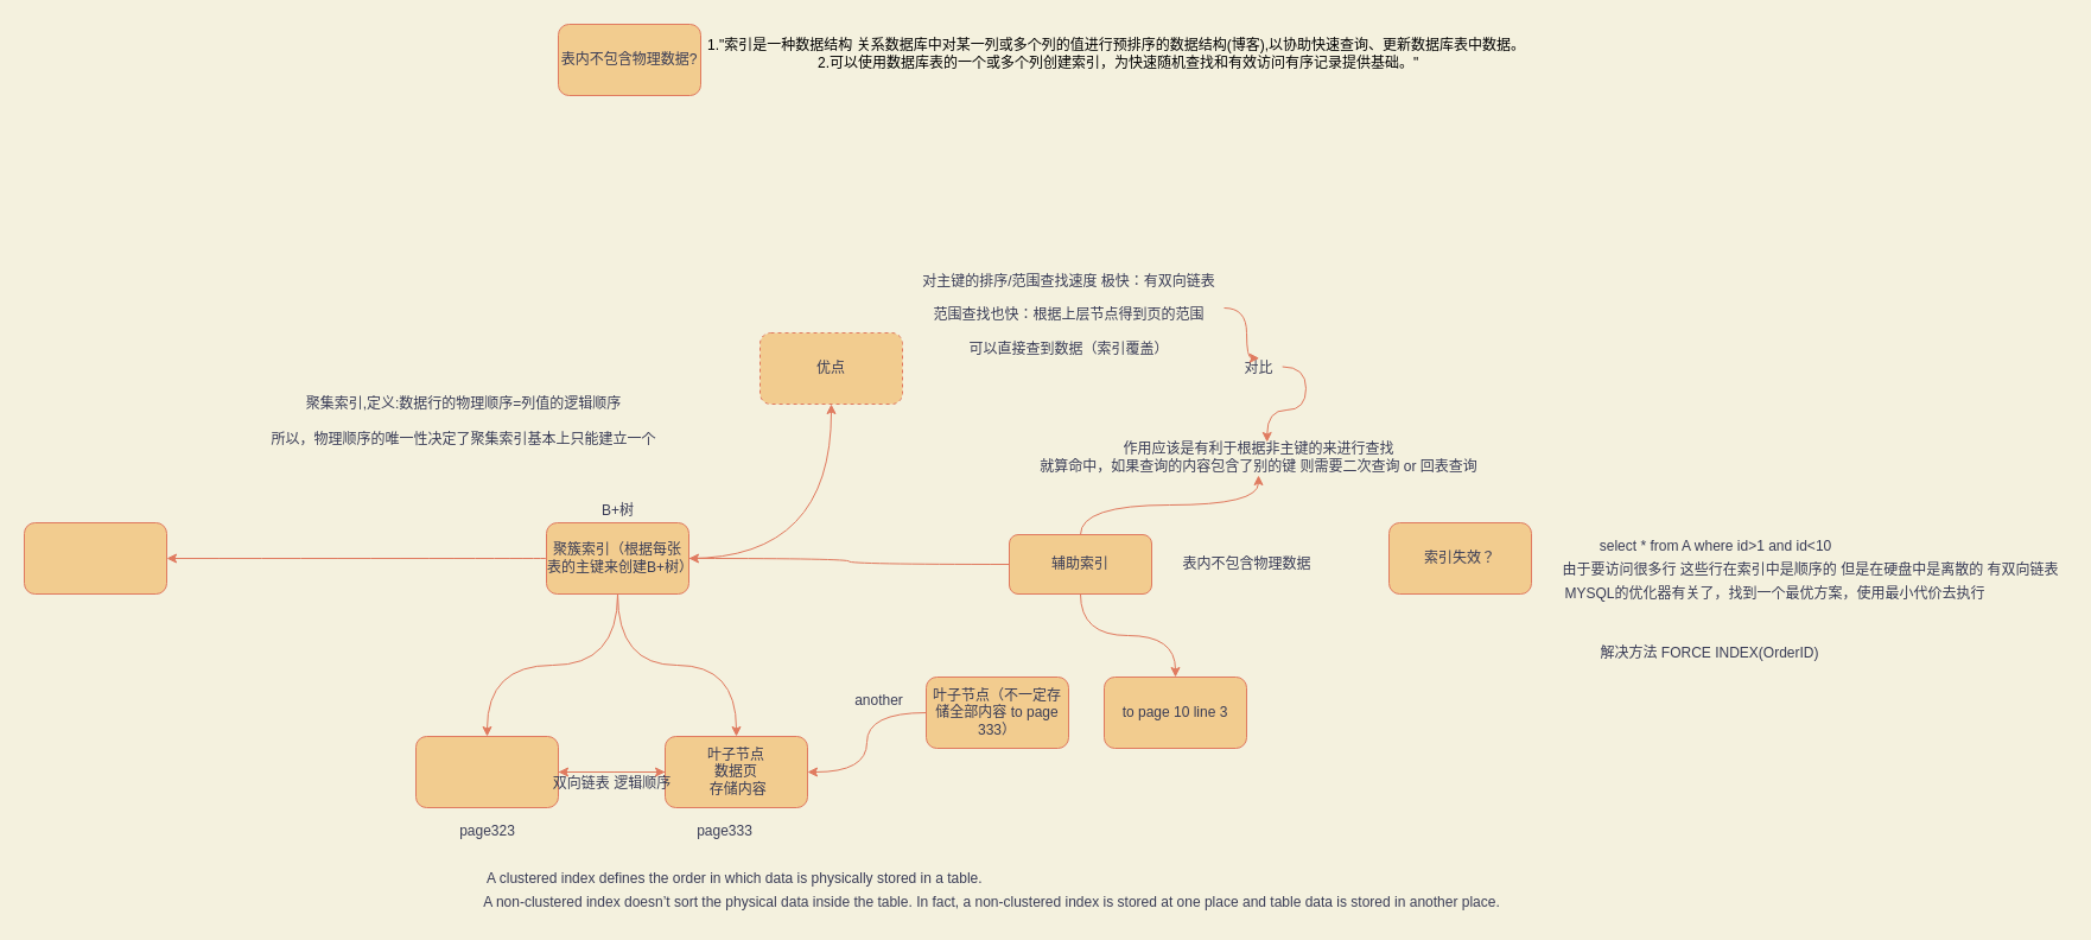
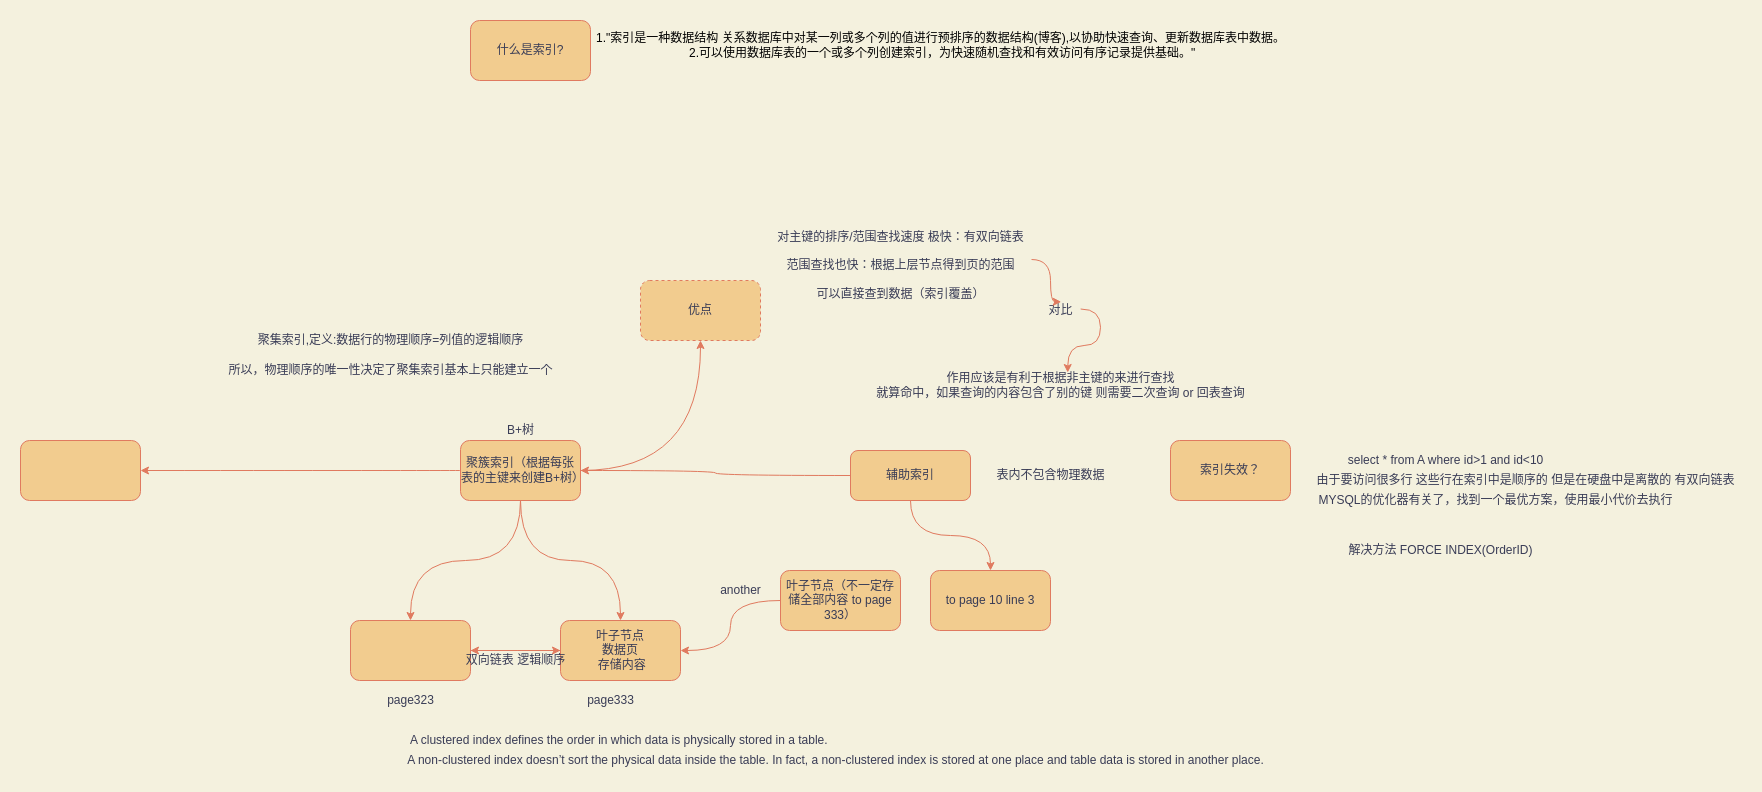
- <mxCell id="40" value="表内不包含物理数据?" style="whiteSpace=wrap;html=1;fontColor=#393C56;strokeColor=#E07A5F;fillColor=#F2CC8F;sketch=0;rounded=1;" vertex="1" parent="1"><mxGeometry x="470" y="20" width="120" height="60" as="geometry" /></mxCell>
+ <mxCell id="40" value="什么是索引?" style="whiteSpace=wrap;html=1;fontColor=#393C56;strokeColor=#E07A5F;fillColor=#F2CC8F;sketch=0;rounded=1;" vertex="1" parent="1"><mxGeometry x="470" y="20" width="120" height="60" as="geometry" /></mxCell>
- <mxCell id="14" style="edgeStyle=orthogonalEdgeStyle;curved=1;rounded=1;sketch=0;orthogonalLoop=1;jettySize=auto;html=1;strokeColor=#E07A5F;fillColor=#F2CC8F;fontColor=#393C56;" parent="1" source="15" target="19" edge="1"><mxGeometry relative="1" as="geometry" /></mxCell>
